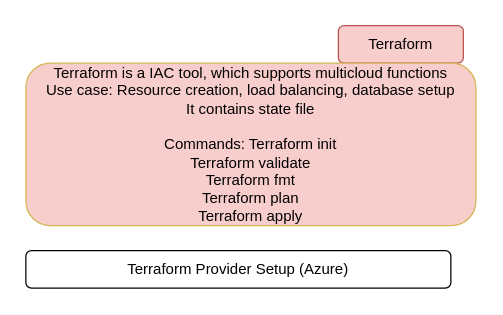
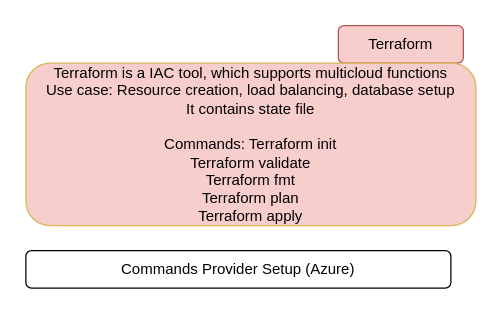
- <mxCell id="4" value="Terraform Provider Setup (Azure)" style="rounded=1;whiteSpace=wrap;html=1;" vertex="1" parent="1"><mxGeometry x="20" y="200" width="340" height="30" as="geometry" /></mxCell>
+ <mxCell id="4" value="Commands Provider Setup (Azure)" style="rounded=1;whiteSpace=wrap;html=1;" vertex="1" parent="1"><mxGeometry x="20" y="200" width="340" height="30" as="geometry" /></mxCell>
